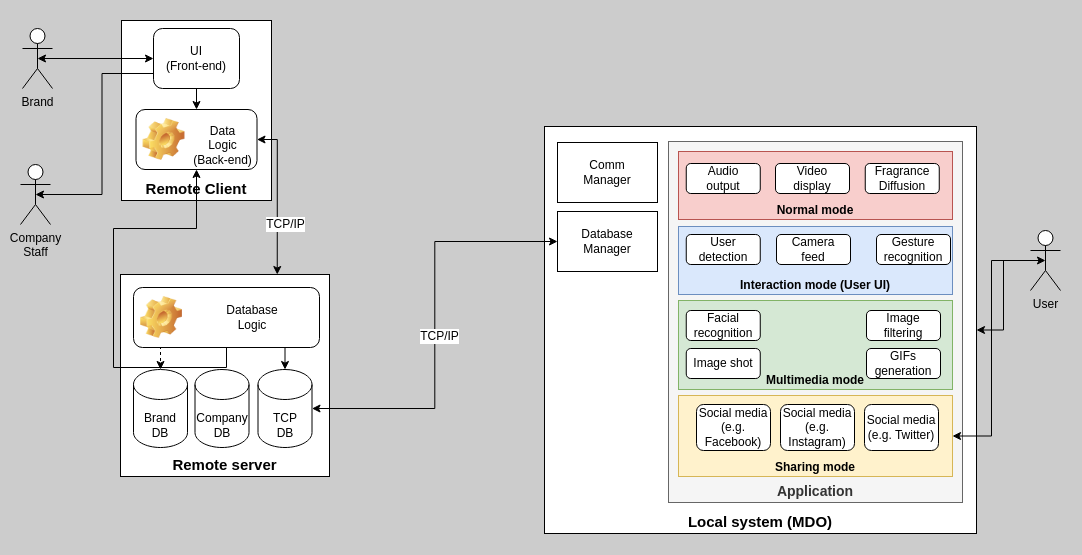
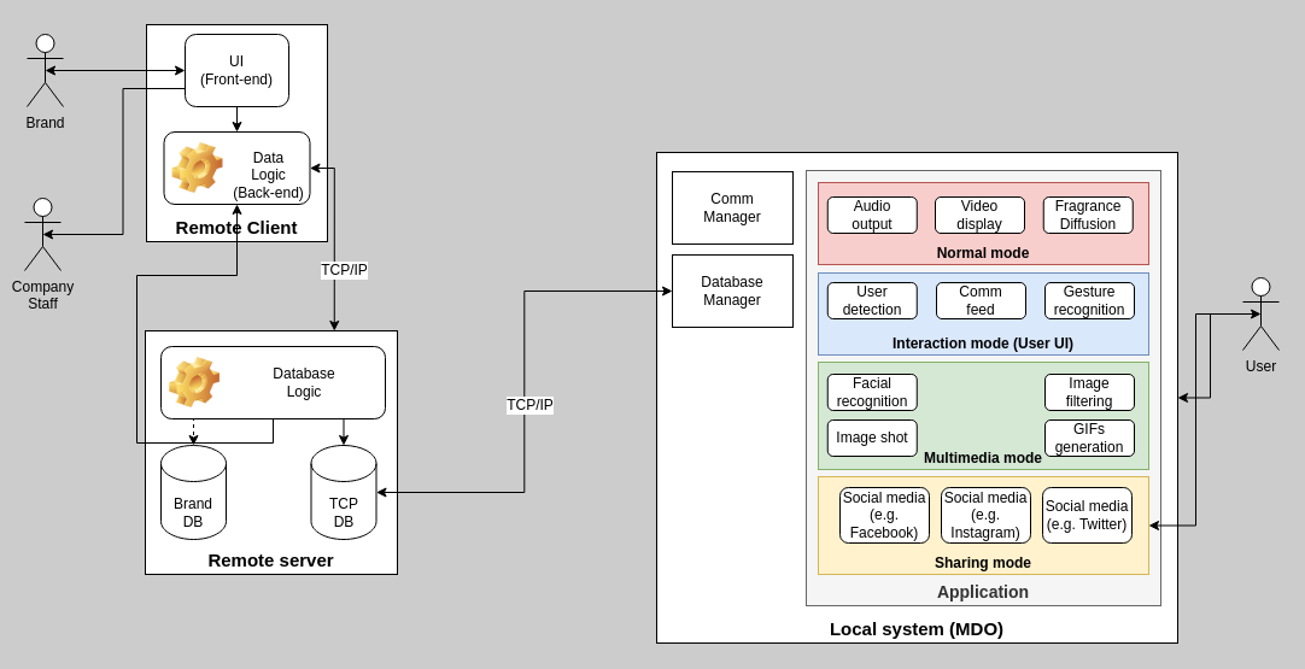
- <mxCell id="32" value="Camera&lt;br&gt;feed" style="rounded=1;whiteSpace=wrap;html=1;verticalAlign=middle;" parent="28" vertex="1"><mxGeometry x="98" y="8" width="74" height="30" as="geometry" /></mxCell>
+ <mxCell id="32" value="Comm&lt;br&gt;feed" style="rounded=1;whiteSpace=wrap;html=1;verticalAlign=middle;" parent="28" vertex="1"><mxGeometry x="98" y="8" width="74" height="30" as="geometry" /></mxCell>
- <mxCell id="31" value="Gesture recognition" style="rounded=1;whiteSpace=wrap;html=1;verticalAlign=middle;" parent="28" vertex="1"><mxGeometry x="198" y="8" width="74" height="30" as="geometry" /></mxCell>
+ <mxCell id="31" value="Gesture recognition" style="rounded=1;whiteSpace=wrap;html=1;verticalAlign=middle;" parent="28" vertex="1"><mxGeometry x="188" y="8" width="74" height="30" as="geometry" /></mxCell>
- <mxCell id="45" value="Company&lt;br&gt;DB" style="shape=cylinder3;whiteSpace=wrap;html=1;boundedLbl=1;backgroundOutline=1;size=15;rounded=1;shadow=0;glass=0;sketch=0;align=center;verticalAlign=bottom;flipH=0;" parent="40" vertex="1"><mxGeometry x="74.5" y="95" width="54" height="78" as="geometry" /></mxCell>
